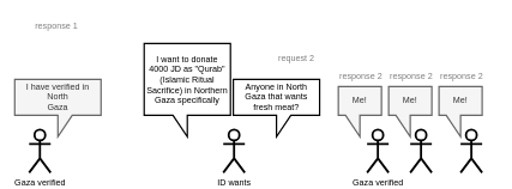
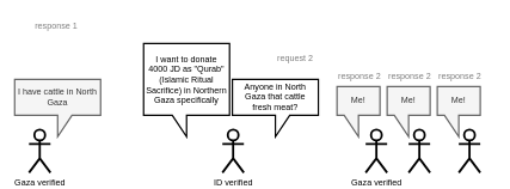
- <mxCell id="5" value="I have verified in North&lt;br&gt;Gaza" style="shape=callout;whiteSpace=wrap;html=1;perimeter=calloutPerimeter;strokeWidth=2;fillColor=#f5f5f5;fontColor=#333333;strokeColor=#666666;" parent="1" vertex="1"><mxGeometry x="20" y="110" width="120" height="80" as="geometry" /></mxCell>
+ <mxCell id="5" value="I have cattle in North&lt;br&gt;Gaza" style="shape=callout;whiteSpace=wrap;html=1;perimeter=calloutPerimeter;strokeWidth=2;fillColor=#f5f5f5;fontColor=#333333;strokeColor=#666666;" parent="1" vertex="1"><mxGeometry x="20" y="110" width="120" height="80" as="geometry" /></mxCell>
- <mxCell id="6" value="Anyone in North&lt;br&gt;Gaza that wants&lt;br&gt;fresh meat?" style="shape=callout;whiteSpace=wrap;html=1;perimeter=calloutPerimeter;strokeWidth=2;" parent="1" vertex="1"><mxGeometry x="324" y="110" width="120" height="80" as="geometry" /></mxCell>
+ <mxCell id="6" value="Anyone in North&lt;br&gt;Gaza that cattle&lt;br&gt;fresh meat?" style="shape=callout;whiteSpace=wrap;html=1;perimeter=calloutPerimeter;strokeWidth=2;" parent="1" vertex="1"><mxGeometry x="324" y="110" width="120" height="80" as="geometry" /></mxCell>
- <mxCell id="4" value="ID wants" style="shape=umlActor;verticalLabelPosition=bottom;verticalAlign=top;html=1;outlineConnect=0;strokeWidth=3;" parent="1" vertex="1"><mxGeometry x="310" y="180" width="30" height="60" as="geometry" /></mxCell>
+ <mxCell id="4" value="ID verified" style="shape=umlActor;verticalLabelPosition=bottom;verticalAlign=top;html=1;outlineConnect=0;strokeWidth=3;" parent="1" vertex="1"><mxGeometry x="310" y="180" width="30" height="60" as="geometry" /></mxCell>
